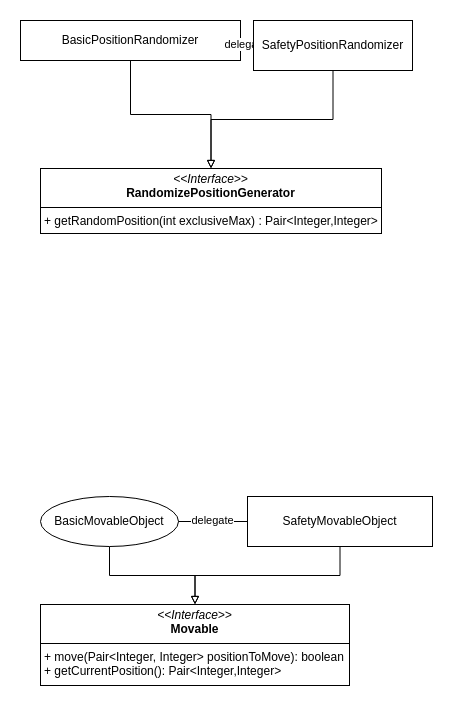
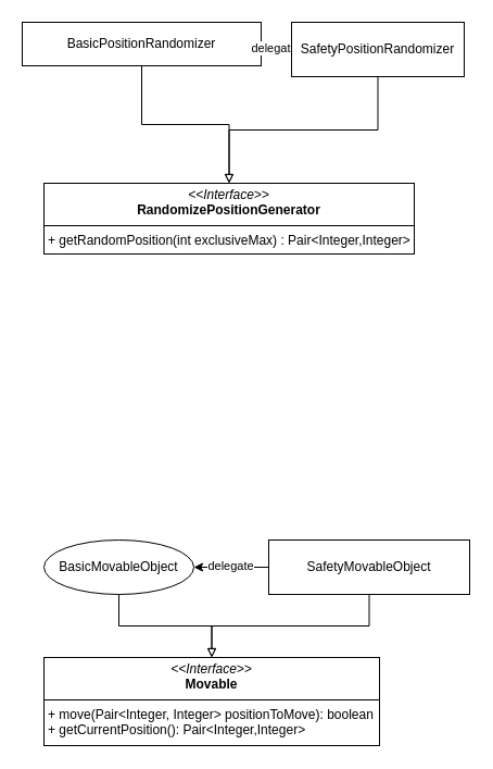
- <mxCell id="15" value="SafetyPositionRandomizer" style="html=1;whiteSpace=wrap;" vertex="1" parent="1"><mxGeometry x="253" y="20" width="159" height="50" as="geometry" /></mxCell>
+ <mxCell id="15" value="SafetyPositionRandomizer" style="html=1;whiteSpace=wrap;" vertex="1" parent="1"><mxGeometry x="268" y="20" width="159" height="50" as="geometry" /></mxCell>
- <mxCell id="5" style="edgeStyle=orthogonalEdgeStyle;rounded=0;orthogonalLoop=1;jettySize=auto;html=1;exitX=0;exitY=0.5;exitDx=0;exitDy=0;entryX=1;entryY=0.5;entryDx=0;entryDy=0;endArrow=none;" edge="1" parent="1" source="8" target="4"><mxGeometry relative="1" as="geometry" /></mxCell>
+ <mxCell id="5" style="edgeStyle=orthogonalEdgeStyle;rounded=0;orthogonalLoop=1;jettySize=auto;html=1;exitX=0;exitY=0.5;exitDx=0;exitDy=0;entryX=1;entryY=0.5;entryDx=0;entryDy=0;" edge="1" parent="1" source="8" target="4"><mxGeometry relative="1" as="geometry" /></mxCell>
